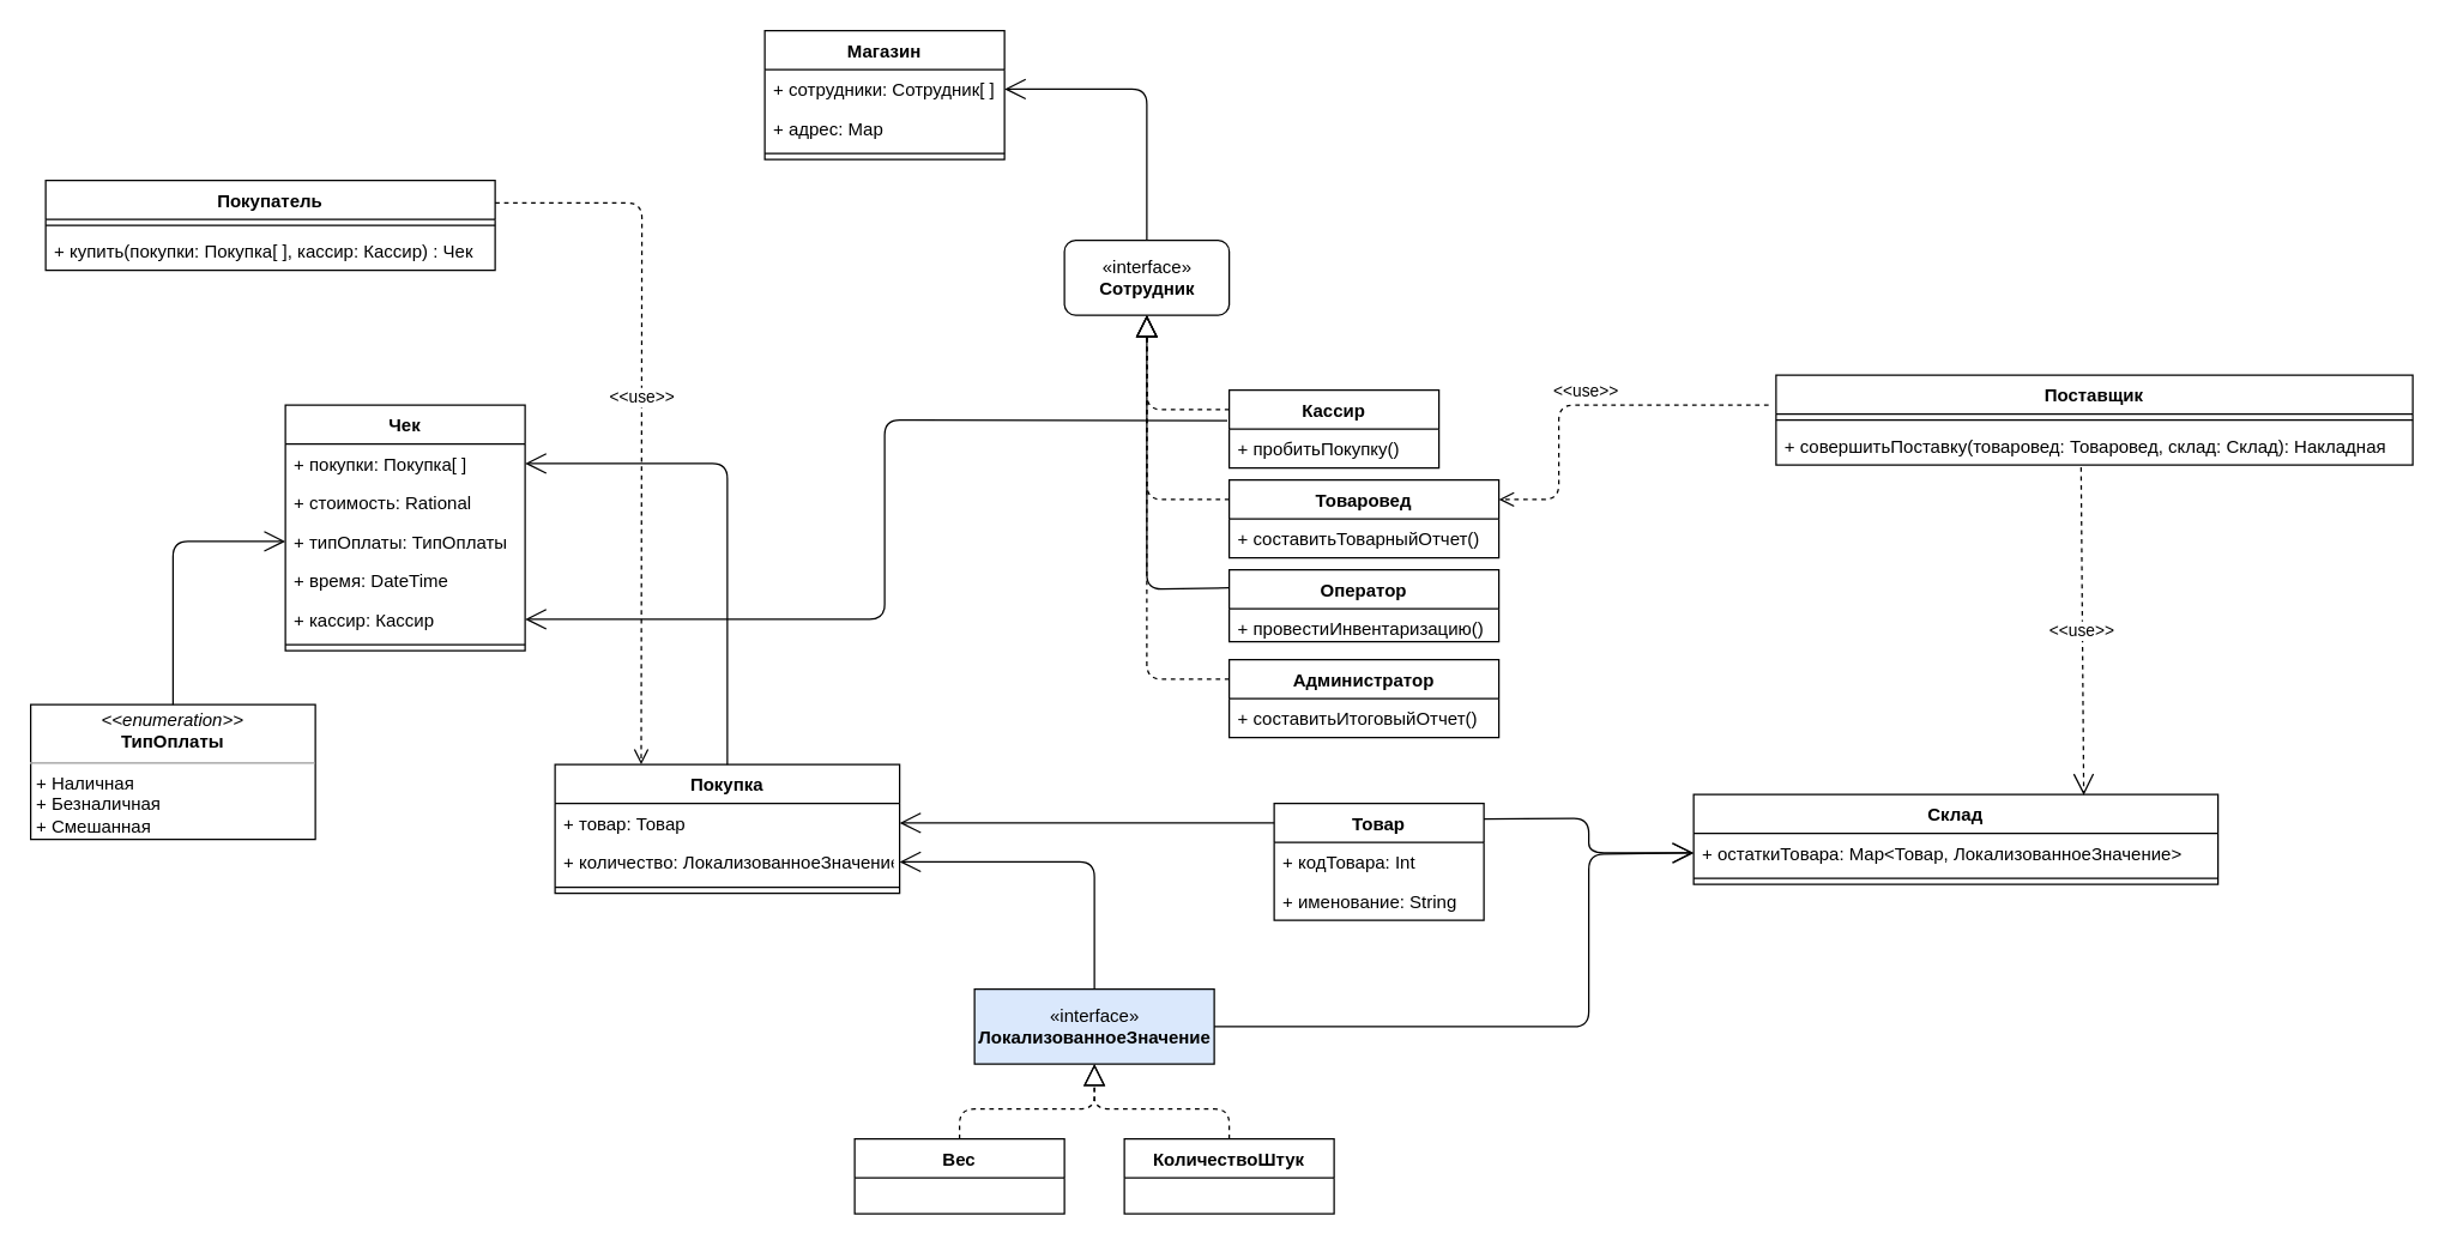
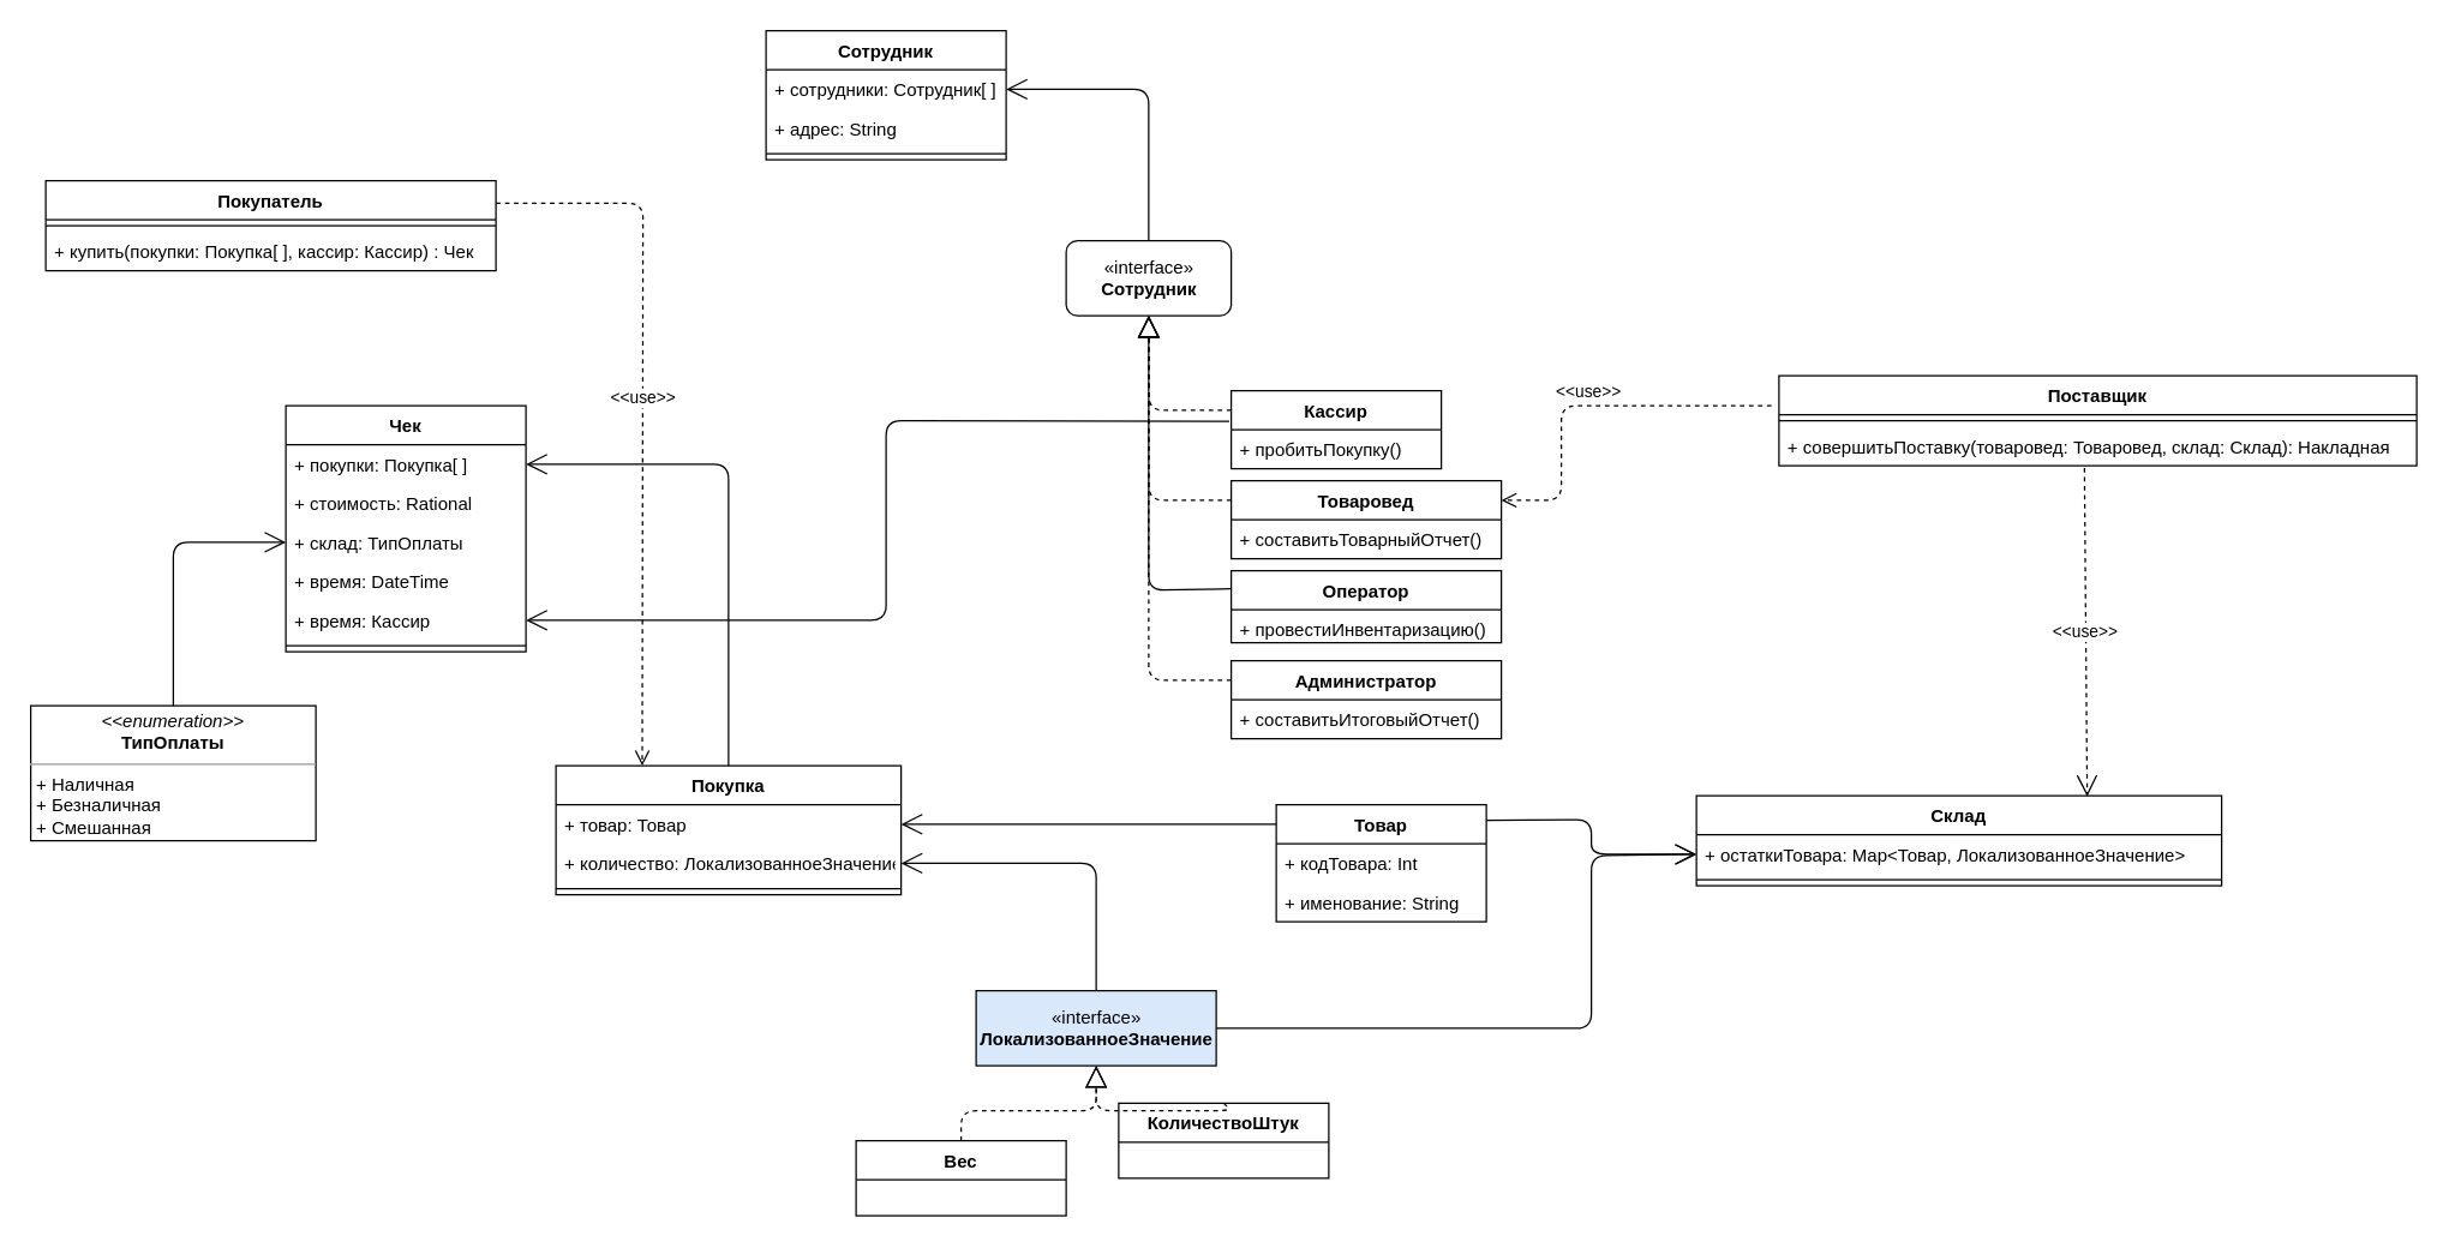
- <mxCell id="2" value="Магазин" style="swimlane;fontStyle=1;align=center;verticalAlign=top;childLayout=stackLayout;horizontal=1;startSize=26;horizontalStack=0;resizeParent=1;resizeParentMax=0;resizeLast=0;collapsible=1;marginBottom=0;" vertex="1" parent="1"><mxGeometry x="510" y="20" width="160" height="86" as="geometry"><mxRectangle x="80" y="40" width="80" height="26" as="alternateBounds" /></mxGeometry></mxCell>
+ <mxCell id="2" value="Сотрудник" style="swimlane;fontStyle=1;align=center;verticalAlign=top;childLayout=stackLayout;horizontal=1;startSize=26;horizontalStack=0;resizeParent=1;resizeParentMax=0;resizeLast=0;collapsible=1;marginBottom=0;" vertex="1" parent="1"><mxGeometry x="510" y="20" width="160" height="86" as="geometry"><mxRectangle x="80" y="40" width="80" height="26" as="alternateBounds" /></mxGeometry></mxCell>
- <mxCell id="4" value="+ адрес: Map" style="text;strokeColor=none;fillColor=none;align=left;verticalAlign=top;spacingLeft=4;spacingRight=4;overflow=hidden;rotatable=0;points=[[0,0.5],[1,0.5]];portConstraint=eastwest;" vertex="1" parent="2"><mxGeometry y="52" width="160" height="26" as="geometry" /></mxCell>
+ <mxCell id="4" value="+ адрес: String" style="text;strokeColor=none;fillColor=none;align=left;verticalAlign=top;spacingLeft=4;spacingRight=4;overflow=hidden;rotatable=0;points=[[0,0.5],[1,0.5]];portConstraint=eastwest;" vertex="1" parent="2"><mxGeometry y="52" width="160" height="26" as="geometry" /></mxCell>
- <mxCell id="9" value="+ типОплаты: ТипОплаты" style="text;strokeColor=none;fillColor=none;align=left;verticalAlign=top;spacingLeft=4;spacingRight=4;overflow=hidden;rotatable=0;points=[[0,0.5],[1,0.5]];portConstraint=eastwest;" vertex="1" parent="6"><mxGeometry y="78" width="160" height="26" as="geometry" /></mxCell>
+ <mxCell id="9" value="+ склад: ТипОплаты" style="text;strokeColor=none;fillColor=none;align=left;verticalAlign=top;spacingLeft=4;spacingRight=4;overflow=hidden;rotatable=0;points=[[0,0.5],[1,0.5]];portConstraint=eastwest;" vertex="1" parent="6"><mxGeometry y="78" width="160" height="26" as="geometry" /></mxCell>
- <mxCell id="11" value="+ кассир: Кассир" style="text;strokeColor=none;fillColor=none;align=left;verticalAlign=top;spacingLeft=4;spacingRight=4;overflow=hidden;rotatable=0;points=[[0,0.5],[1,0.5]];portConstraint=eastwest;" vertex="1" parent="6"><mxGeometry y="130" width="160" height="26" as="geometry" /></mxCell>
+ <mxCell id="11" value="+ время: Кассир" style="text;strokeColor=none;fillColor=none;align=left;verticalAlign=top;spacingLeft=4;spacingRight=4;overflow=hidden;rotatable=0;points=[[0,0.5],[1,0.5]];portConstraint=eastwest;" vertex="1" parent="6"><mxGeometry y="130" width="160" height="26" as="geometry" /></mxCell>
- <mxCell id="37" value="КоличествоШтук" style="swimlane;fontStyle=1;childLayout=stackLayout;horizontal=1;startSize=26;fillColor=none;horizontalStack=0;resizeParent=1;resizeParentMax=0;resizeLast=0;collapsible=1;marginBottom=0;" vertex="1" parent="1"><mxGeometry x="750" y="760" width="140" height="50" as="geometry"><mxRectangle x="640" y="300" width="70" height="26" as="alternateBounds" /></mxGeometry></mxCell>
+ <mxCell id="37" value="КоличествоШтук" style="swimlane;fontStyle=1;childLayout=stackLayout;horizontal=1;startSize=26;fillColor=none;horizontalStack=0;resizeParent=1;resizeParentMax=0;resizeLast=0;collapsible=1;marginBottom=0;" vertex="1" parent="1"><mxGeometry x="745" y="735" width="140" height="50" as="geometry"><mxRectangle x="640" y="300" width="70" height="26" as="alternateBounds" /></mxGeometry></mxCell>
